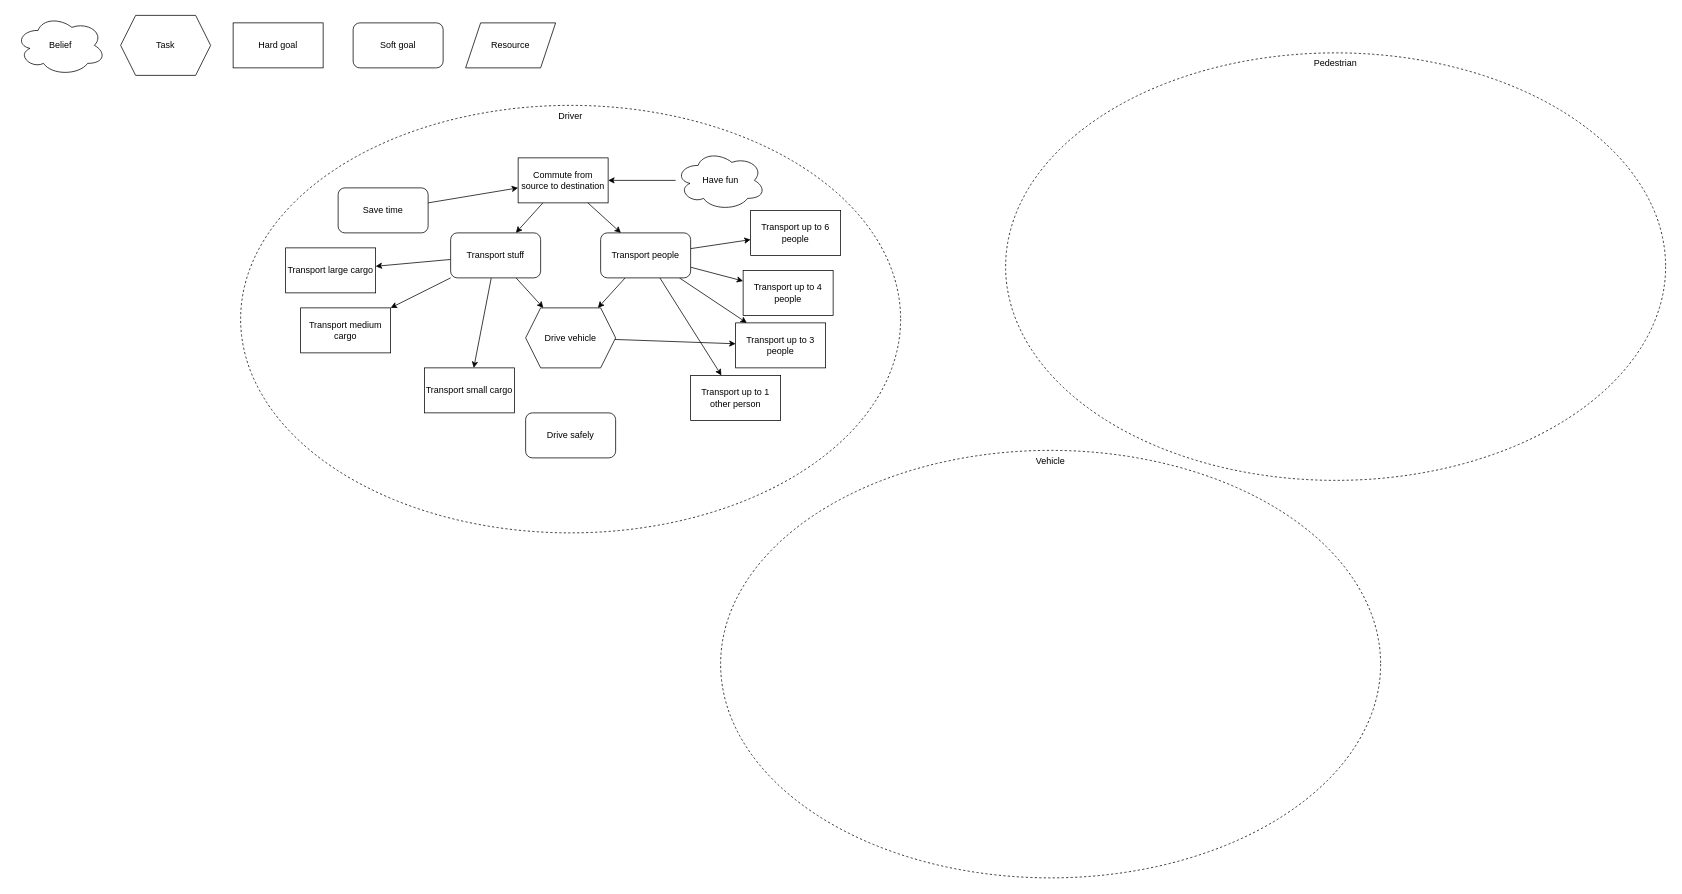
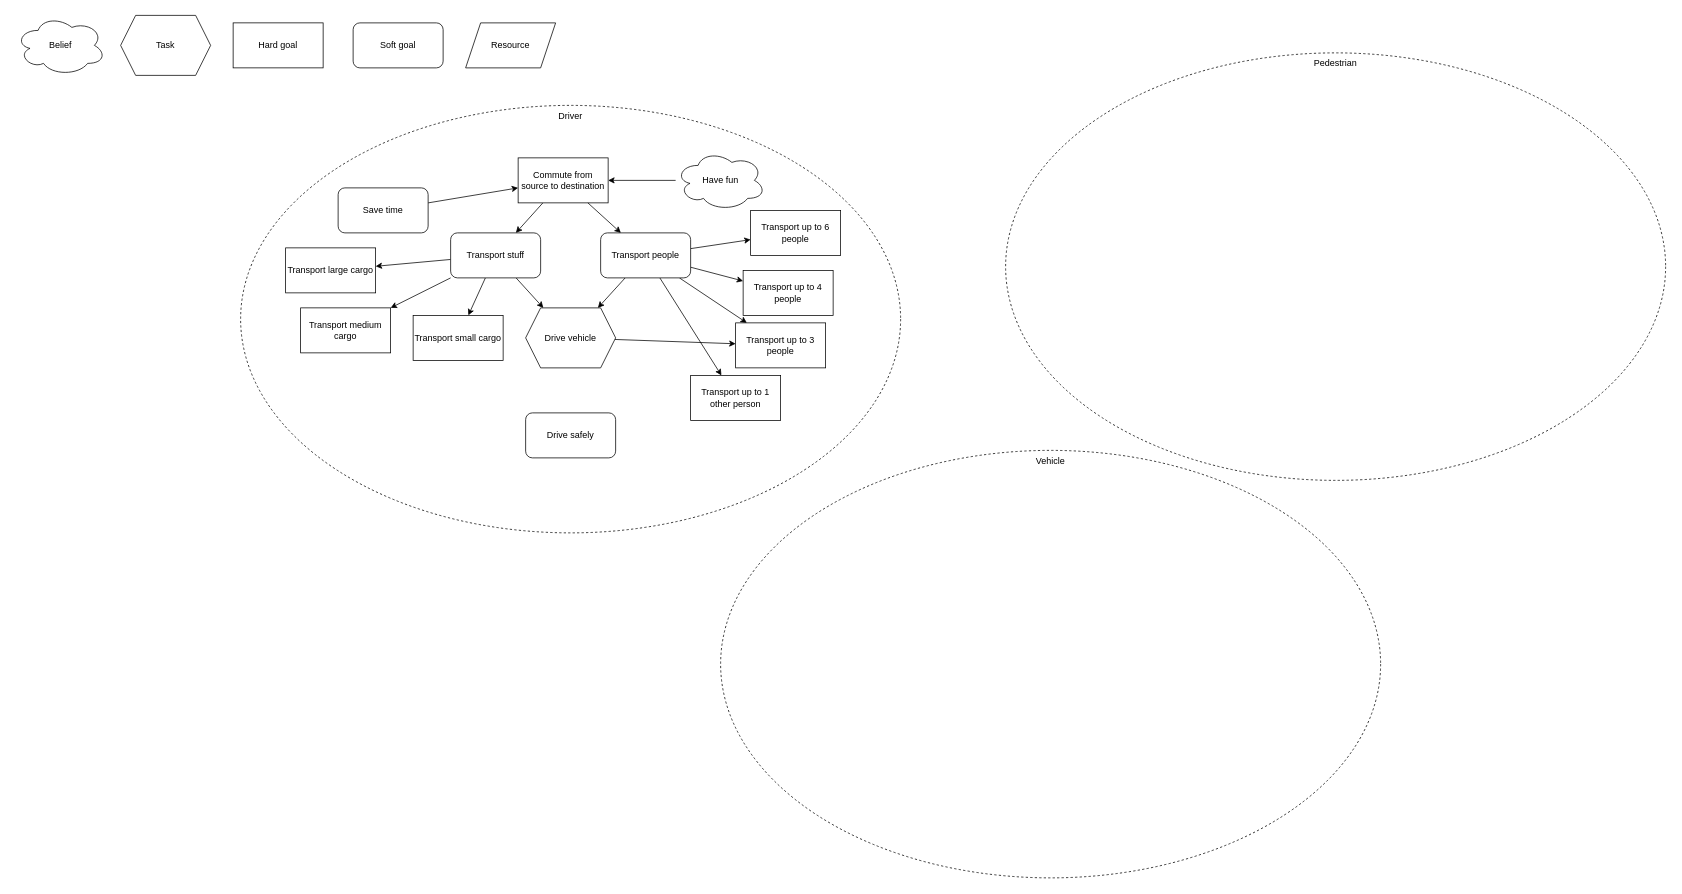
- <mxCell id="27" value="Transport small cargo" style="rounded=0;whiteSpace=wrap;html=1;" vertex="1" parent="1"><mxGeometry x="565" y="490" width="120" height="60" as="geometry" /></mxCell>
+ <mxCell id="27" value="Transport small cargo" style="rounded=0;whiteSpace=wrap;html=1;" vertex="1" parent="1"><mxGeometry x="550" y="420" width="120" height="60" as="geometry" /></mxCell>
